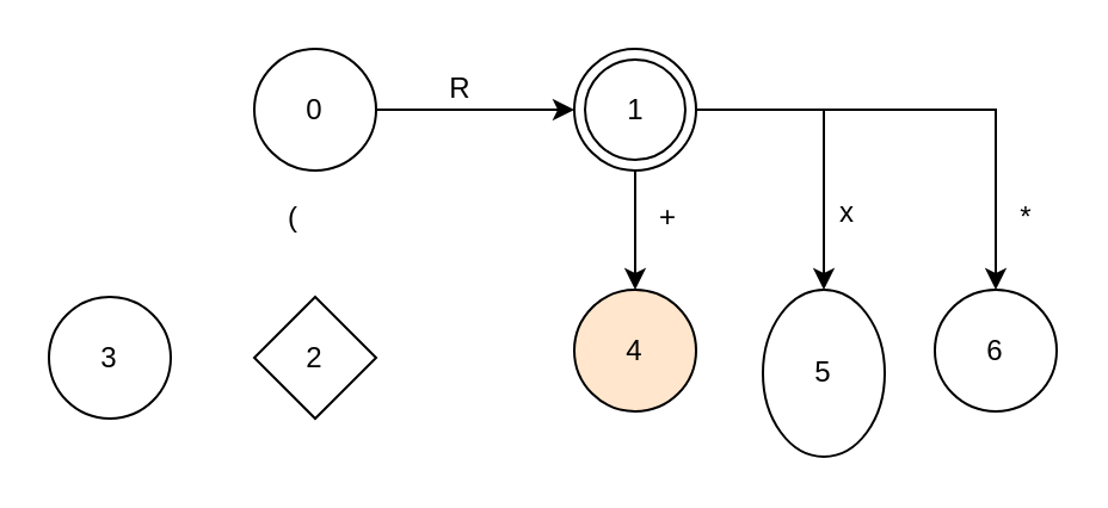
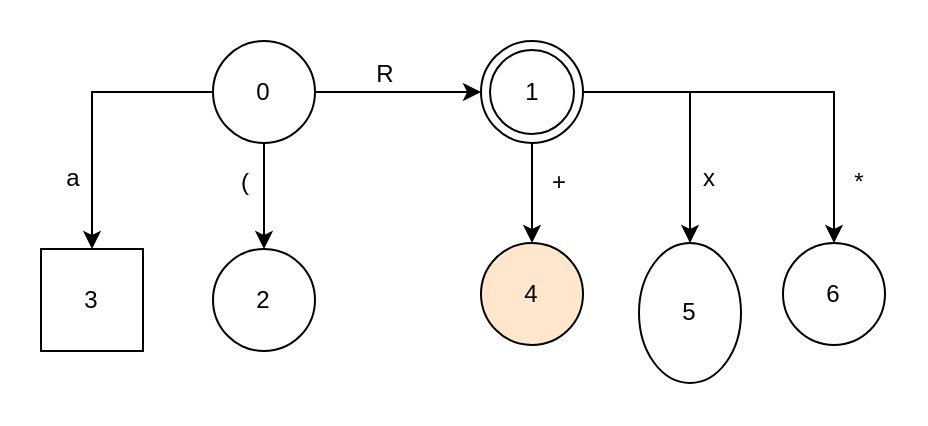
+ <mxCell id="4" style="edgeStyle=orthogonalEdgeStyle;rounded=0;orthogonalLoop=1;jettySize=auto;html=1;" edge="1" parent="1" source="5" target="14"><mxGeometry relative="1" as="geometry" /></mxCell>
+ <mxCell id="15" value="a" style="text;html=1;align=center;verticalAlign=middle;resizable=0;points=[];autosize=1;strokeColor=none;fillColor=none;" vertex="1" parent="1"><mxGeometry x="23" y="76" width="25" height="26" as="geometry" /></mxCell>
+ <mxCell id="3" style="edgeStyle=orthogonalEdgeStyle;rounded=0;orthogonalLoop=1;jettySize=auto;html=1;" edge="1" parent="1" source="5" target="12"><mxGeometry relative="1" as="geometry" /></mxCell>
- <mxCell id="14" value="3" style="ellipse;whiteSpace=wrap;html=1;aspect=fixed;" vertex="1" parent="1"><mxGeometry x="20" y="124" width="51" height="51" as="geometry" /></mxCell>
+ <mxCell id="14" value="3" style="whiteSpace=wrap;html=1;aspect=fixed;rounded=0;" vertex="1" parent="1"><mxGeometry x="20" y="124" width="51" height="51" as="geometry" /></mxCell>
- <mxCell id="12" value="2" style="rhombus;whiteSpace=wrap;html=1;aspect=fixed;" vertex="1" parent="1"><mxGeometry x="106" y="124" width="51" height="51" as="geometry" /></mxCell>
+ <mxCell id="12" value="2" style="ellipse;whiteSpace=wrap;html=1;aspect=fixed;" vertex="1" parent="1"><mxGeometry x="106" y="124" width="51" height="51" as="geometry" /></mxCell>
